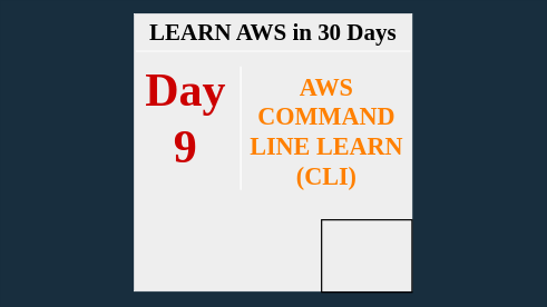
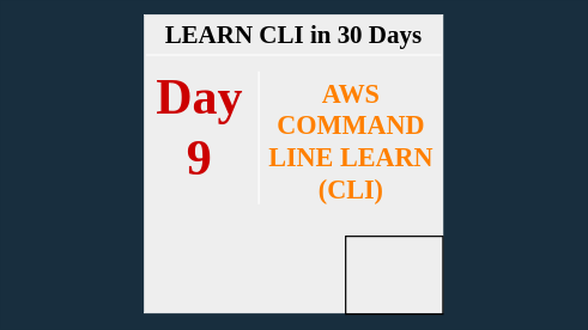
- <mxCell id="3" value="&lt;font style=&quot;font-size: 35px;&quot;&gt;&lt;b&gt;&lt;font style=&quot;font-size: 35px;&quot; face=&quot;Tahoma&quot; color=&quot;#FF8000&quot;&gt;&lt;font style=&quot;font-size: 35px;&quot; color=&quot;#000000&quot;&gt;LEARN AWS in 30 Days&lt;/font&gt;&lt;br&gt;&lt;/font&gt;&lt;/b&gt;&lt;/font&gt;" style="text;html=1;strokeColor=none;fillColor=none;align=center;verticalAlign=middle;whiteSpace=wrap;rounded=0;strokeWidth=2;fontColor=#1A1A1A;" parent="1" vertex="1"><mxGeometry x="20" y="24" width="777" height="47" as="geometry" /></mxCell>
+ <mxCell id="3" value="&lt;font style=&quot;font-size: 35px;&quot;&gt;&lt;b&gt;&lt;font style=&quot;font-size: 35px;&quot; face=&quot;Tahoma&quot; color=&quot;#FF8000&quot;&gt;&lt;font style=&quot;font-size: 35px;&quot; color=&quot;#000000&quot;&gt;LEARN CLI in 30 Days&lt;/font&gt;&lt;br&gt;&lt;/font&gt;&lt;/b&gt;&lt;/font&gt;" style="text;html=1;strokeColor=none;fillColor=none;align=center;verticalAlign=middle;whiteSpace=wrap;rounded=0;strokeWidth=2;fontColor=#1A1A1A;" parent="1" vertex="1"><mxGeometry x="20" y="24" width="777" height="47" as="geometry" /></mxCell>
